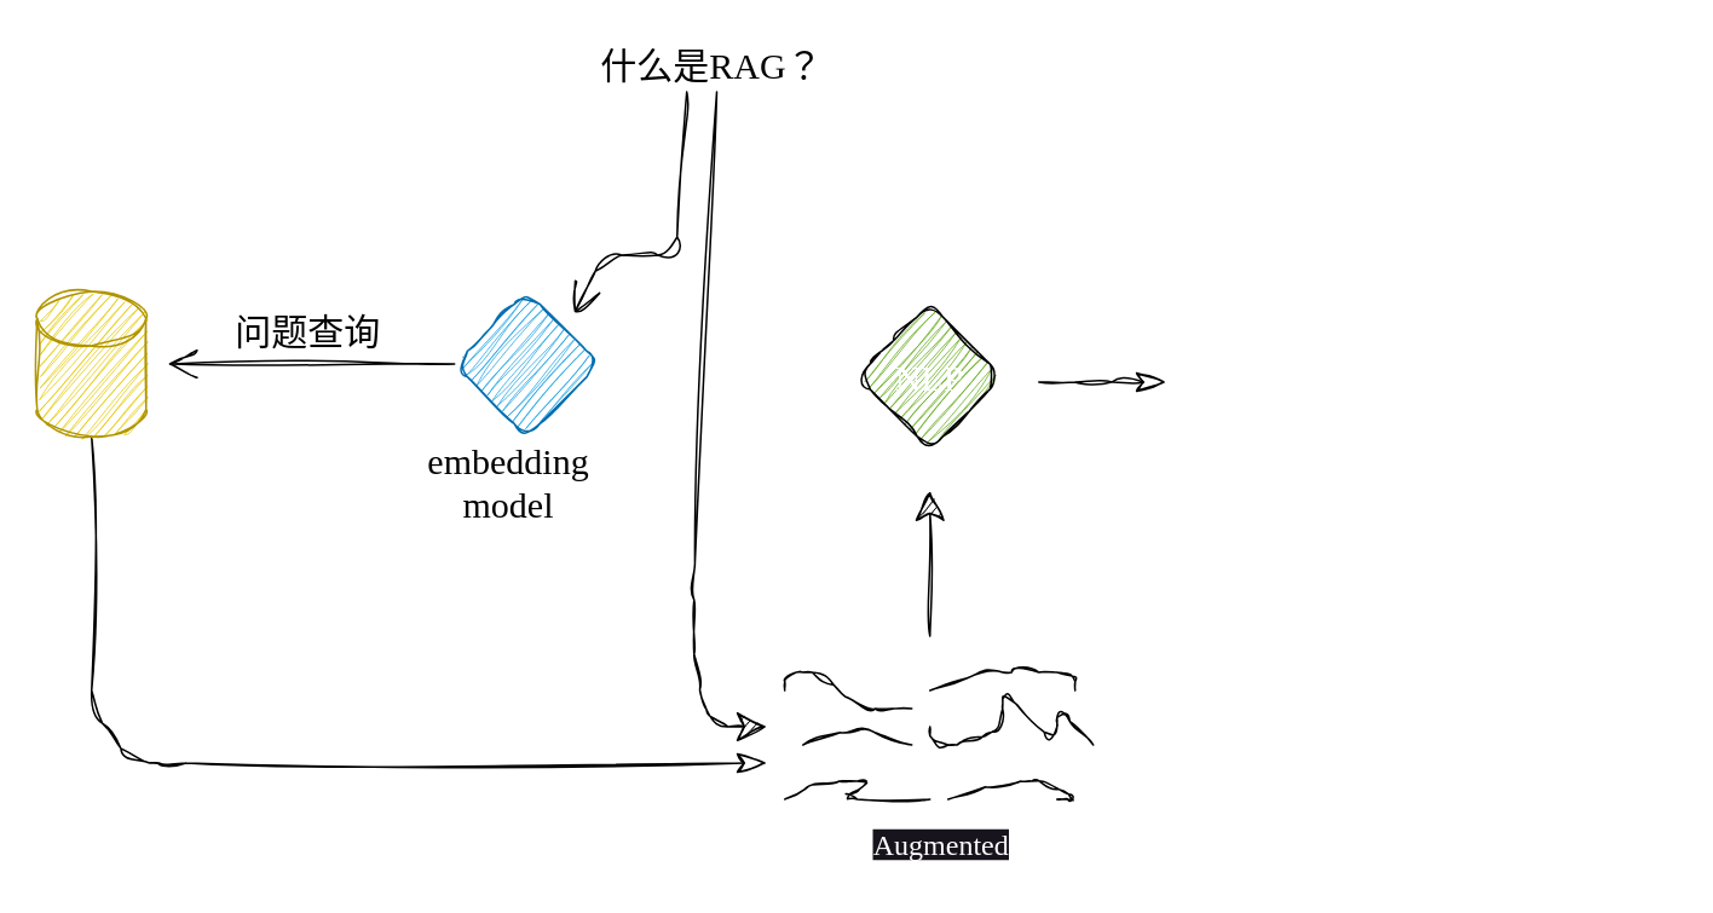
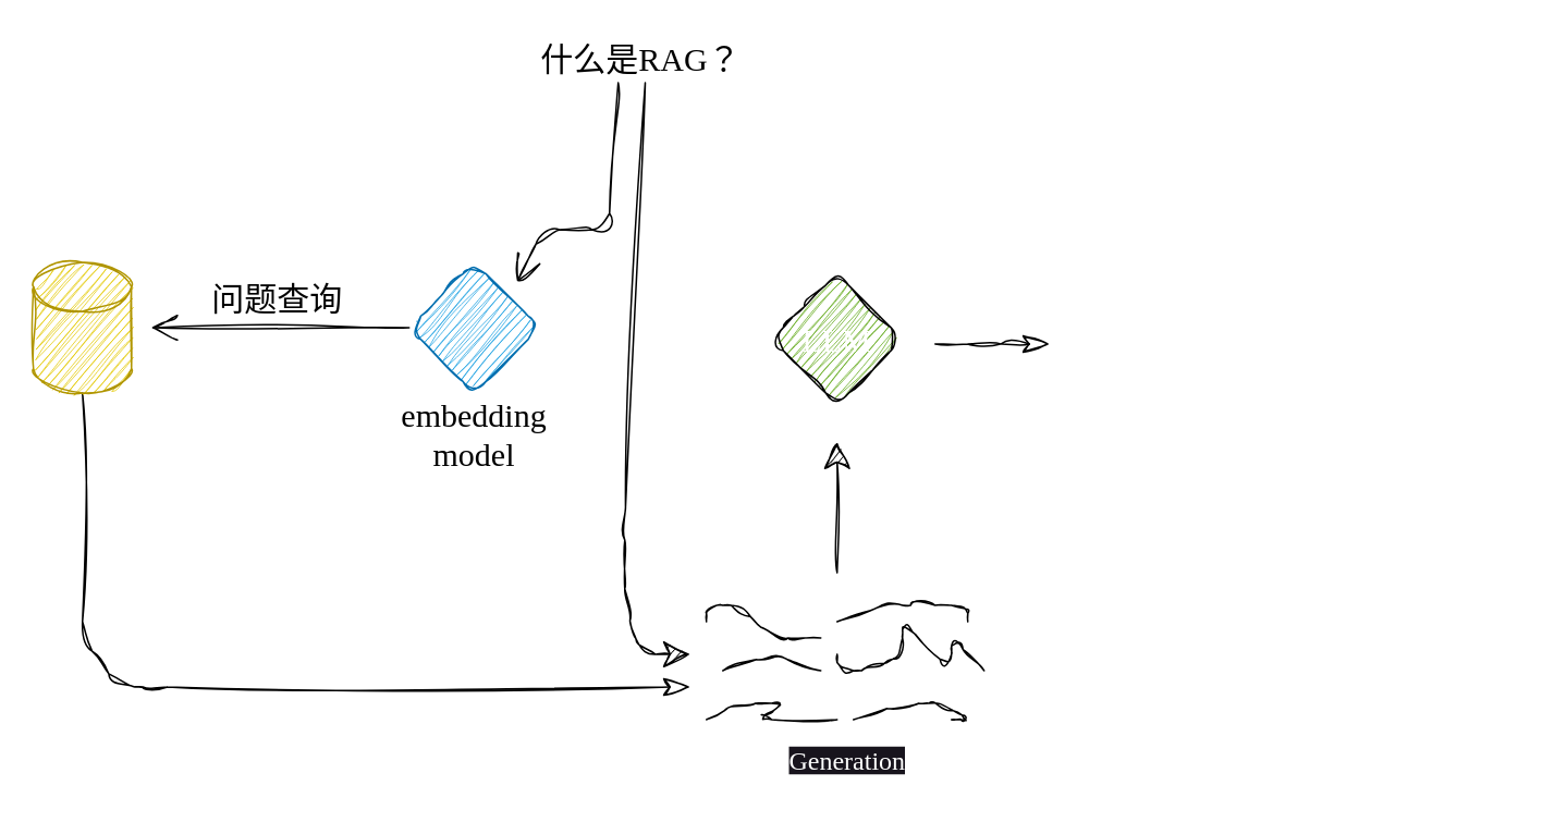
- <mxCell id="5" value="NLP" style="rhombus;whiteSpace=wrap;html=1;rounded=1;sketch=1;hachureGap=4;jiggle=2;curveFitting=1;strokeColor=default;fontFamily=Architects Daughter;fontSource=https%3A%2F%2Ffonts.googleapis.com%2Fcss%3Ffamily%3DArchitects%2BDaughter;fontSize=20;fontColor=#ffffff;fillColor=#60A917;" vertex="1" parent="1"><mxGeometry x="472" y="167" width="80" height="80" as="geometry" /></mxCell>
+ <mxCell id="5" value="LLM" style="rhombus;whiteSpace=wrap;html=1;rounded=1;sketch=1;hachureGap=4;jiggle=2;curveFitting=1;strokeColor=default;fontFamily=Architects Daughter;fontSource=https%3A%2F%2Ffonts.googleapis.com%2Fcss%3Ffamily%3DArchitects%2BDaughter;fontSize=20;fontColor=#ffffff;fillColor=#60A917;" vertex="1" parent="1"><mxGeometry x="472" y="167" width="80" height="80" as="geometry" /></mxCell>
- <mxCell id="8" value="embedding model" style="text;html=1;strokeColor=none;fillColor=none;align=center;verticalAlign=middle;whiteSpace=wrap;rounded=0;sketch=1;hachureGap=4;jiggle=2;curveFitting=1;fontFamily=Architects Daughter;fontSource=https%3A%2F%2Ffonts.googleapis.com%2Fcss%3Ffamily%3DArchitects%2BDaughter;fontSize=20;fontColor=default;" vertex="1" parent="1"><mxGeometry x="240" y="250" width="80" height="30" as="geometry" /></mxCell>
+ <mxCell id="8" value="embedding model" style="text;html=1;strokeColor=none;fillColor=none;align=center;verticalAlign=middle;whiteSpace=wrap;rounded=0;sketch=1;hachureGap=4;jiggle=2;curveFitting=1;fontFamily=Architects Daughter;fontSource=https%3A%2F%2Ffonts.googleapis.com%2Fcss%3Ffamily%3DArchitects%2BDaughter;fontSize=20;fontColor=default;" vertex="1" parent="1"><mxGeometry x="250" y="250" width="80" height="30" as="geometry" /></mxCell>
- <mxCell id="22" value="&lt;span style=&quot;font-size: 16px; text-align: start; background-color: rgb(24, 20, 29);&quot;&gt;Augmented &lt;/span&gt;" style="text;html=1;strokeColor=none;fillColor=none;align=center;verticalAlign=middle;whiteSpace=wrap;rounded=0;sketch=1;hachureGap=4;jiggle=2;curveFitting=1;fontFamily=Comic Sans MS;fontSize=15;fontColor=#FFFFFF;" vertex="1" parent="1"><mxGeometry x="411" y="448" width="215" height="33" as="geometry" /></mxCell>
+ <mxCell id="22" value="&lt;span style=&quot;font-size: 16px; text-align: start; background-color: rgb(24, 20, 29);&quot;&gt;Generation &lt;/span&gt;" style="text;html=1;strokeColor=none;fillColor=none;align=center;verticalAlign=middle;whiteSpace=wrap;rounded=0;sketch=1;hachureGap=4;jiggle=2;curveFitting=1;fontFamily=Comic Sans MS;fontSize=15;fontColor=#FFFFFF;" vertex="1" parent="1"><mxGeometry x="411" y="448" width="215" height="33" as="geometry" /></mxCell>
